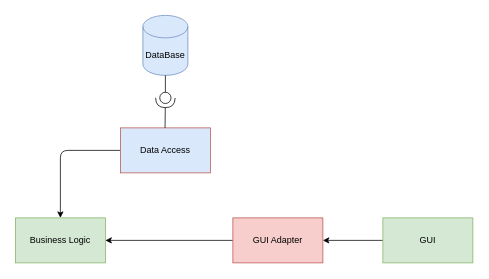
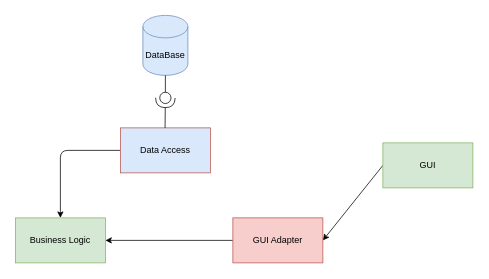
- <mxCell id="3" value="G&lt;span style=&quot;background-color: transparent;&quot;&gt;UI&lt;/span&gt;" style="rounded=0;whiteSpace=wrap;html=1;fillColor=#d5e8d4;strokeColor=#82b366;" parent="1" vertex="1"><mxGeometry x="510" y="290" width="120" height="60" as="geometry" /></mxCell>
+ <mxCell id="3" value="G&lt;span style=&quot;background-color: transparent;&quot;&gt;UI&lt;/span&gt;" style="rounded=0;whiteSpace=wrap;html=1;fillColor=#d5e8d4;strokeColor=#82b366;" parent="1" vertex="1"><mxGeometry x="510" y="190" width="120" height="60" as="geometry" /></mxCell>
